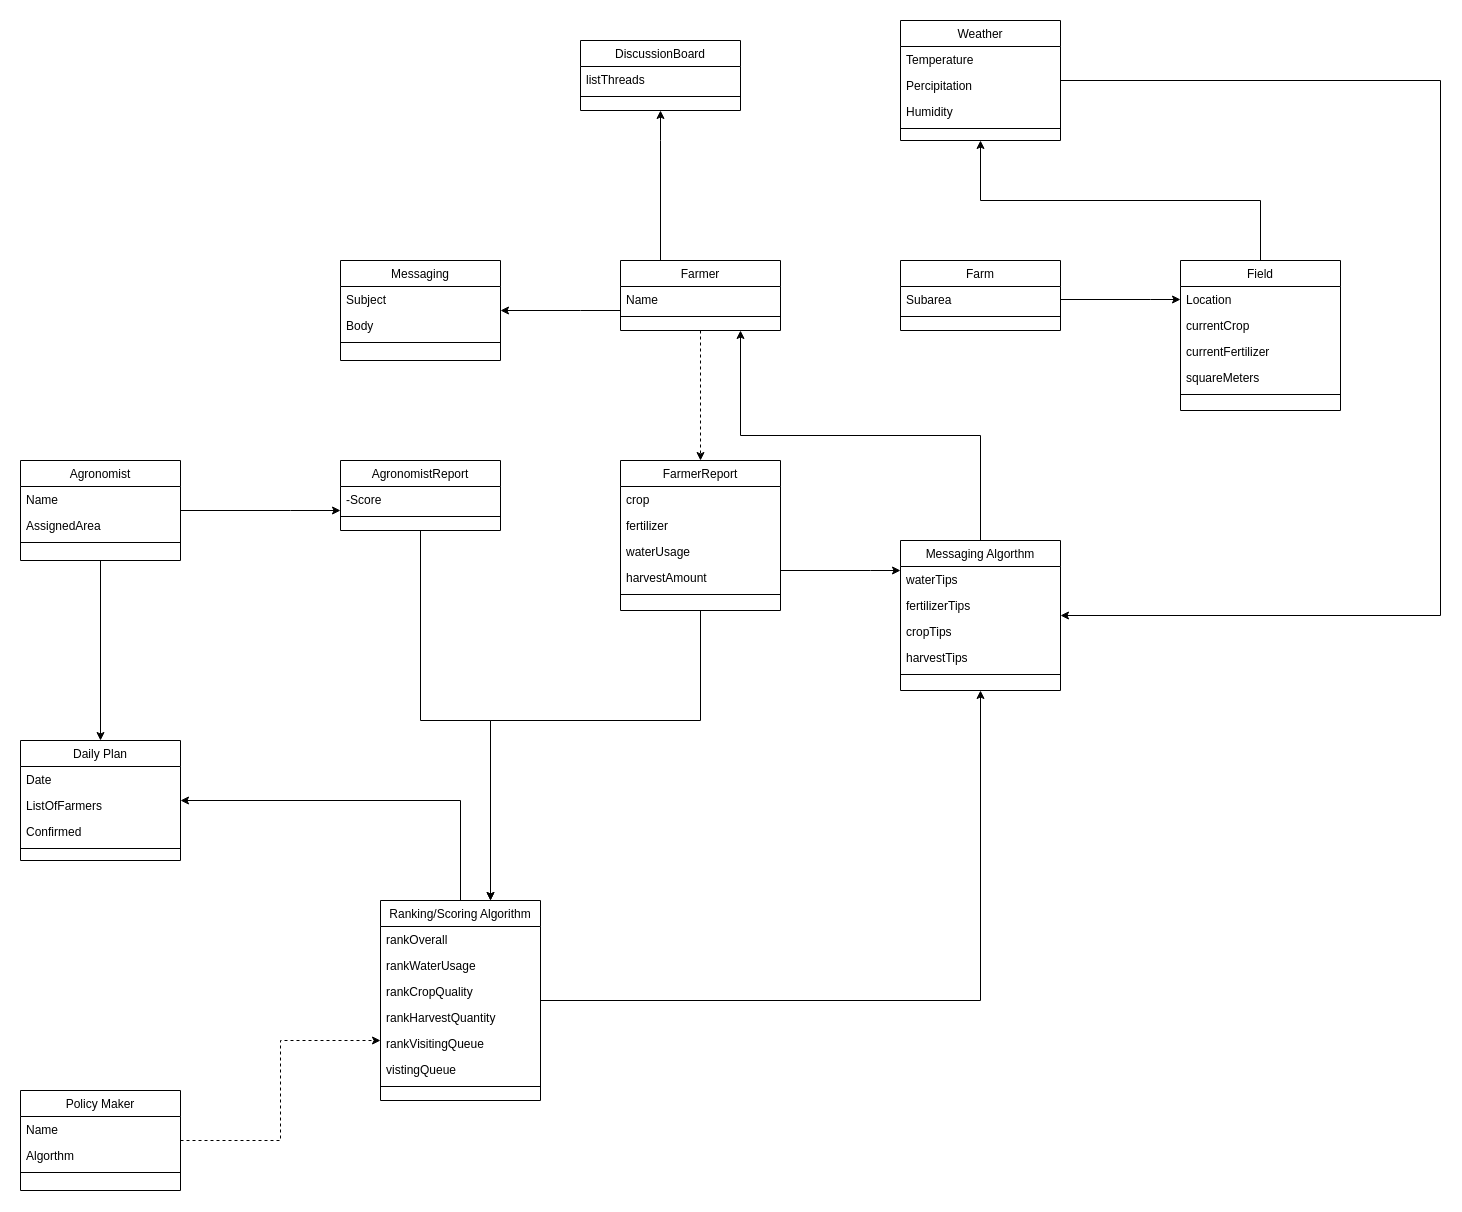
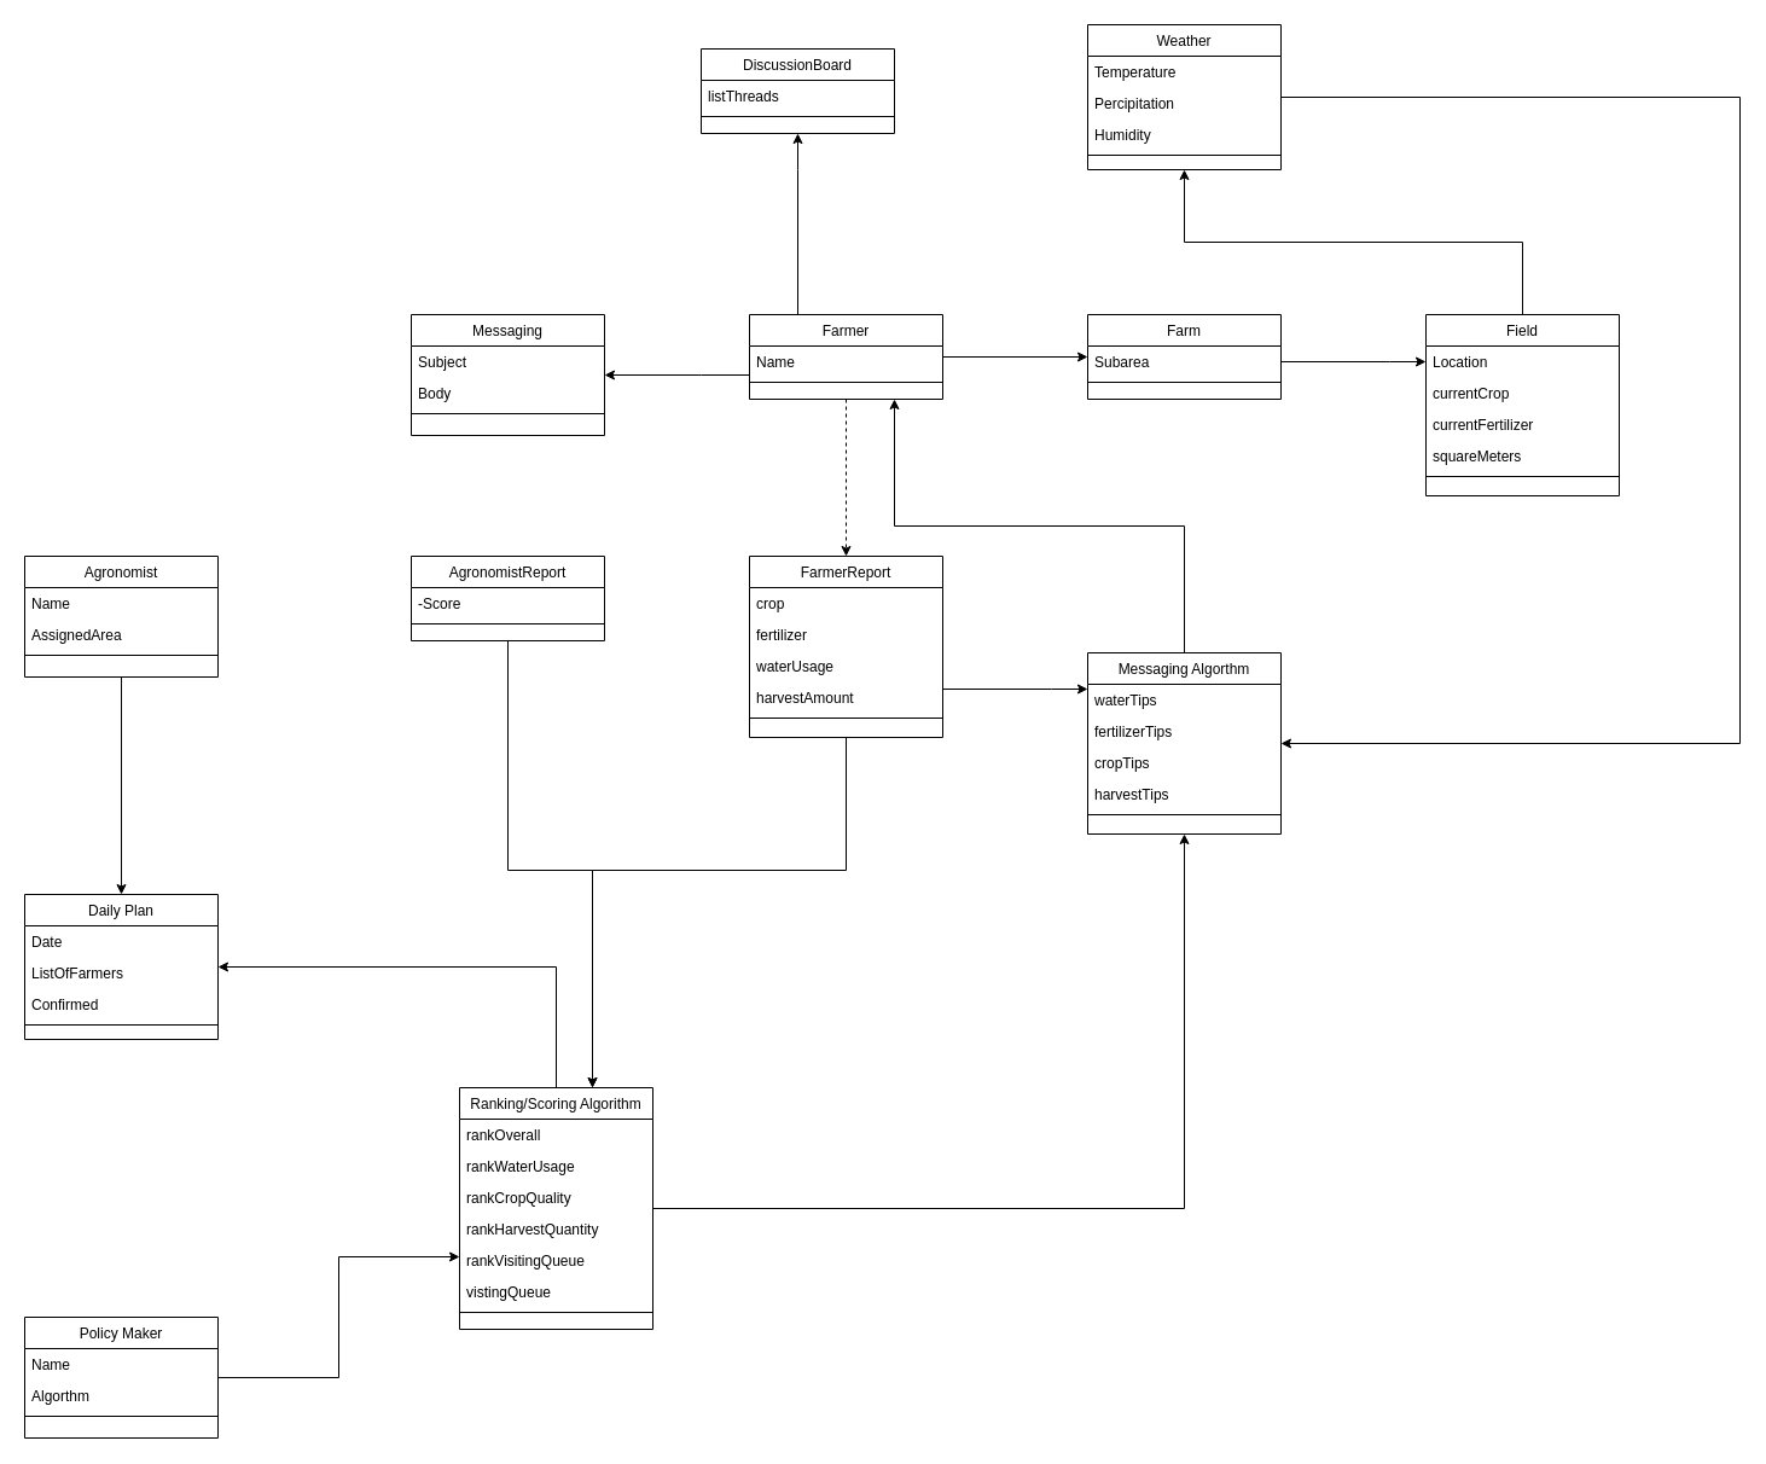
+ <mxCell id="3" style="edgeStyle=orthogonalEdgeStyle;rounded=0;orthogonalLoop=1;jettySize=auto;html=1;" edge="1" parent="1" source="6" target="20"><mxGeometry relative="1" as="geometry" /></mxCell>
- <mxCell id="41" style="edgeStyle=orthogonalEdgeStyle;rounded=0;orthogonalLoop=1;jettySize=auto;html=1;" edge="1" parent="1" source="43" target="10"><mxGeometry relative="1" as="geometry"><Array as="points"><mxPoint x="290" y="510" /><mxPoint x="290" y="510" /></Array></mxGeometry></mxCell>
- <mxCell id="62" style="edgeStyle=orthogonalEdgeStyle;rounded=0;orthogonalLoop=1;jettySize=auto;html=1;dashed=1;" edge="1" parent="1" source="63" target="54"><mxGeometry relative="1" as="geometry"><Array as="points"><mxPoint x="280" y="1140" /><mxPoint x="280" y="1040" /></Array></mxGeometry></mxCell>
+ <mxCell id="62" style="edgeStyle=orthogonalEdgeStyle;rounded=0;orthogonalLoop=1;jettySize=auto;html=1;" edge="1" parent="1" source="63" target="54"><mxGeometry relative="1" as="geometry"><Array as="points"><mxPoint x="280" y="1140" /><mxPoint x="280" y="1040" /></Array></mxGeometry></mxCell>
